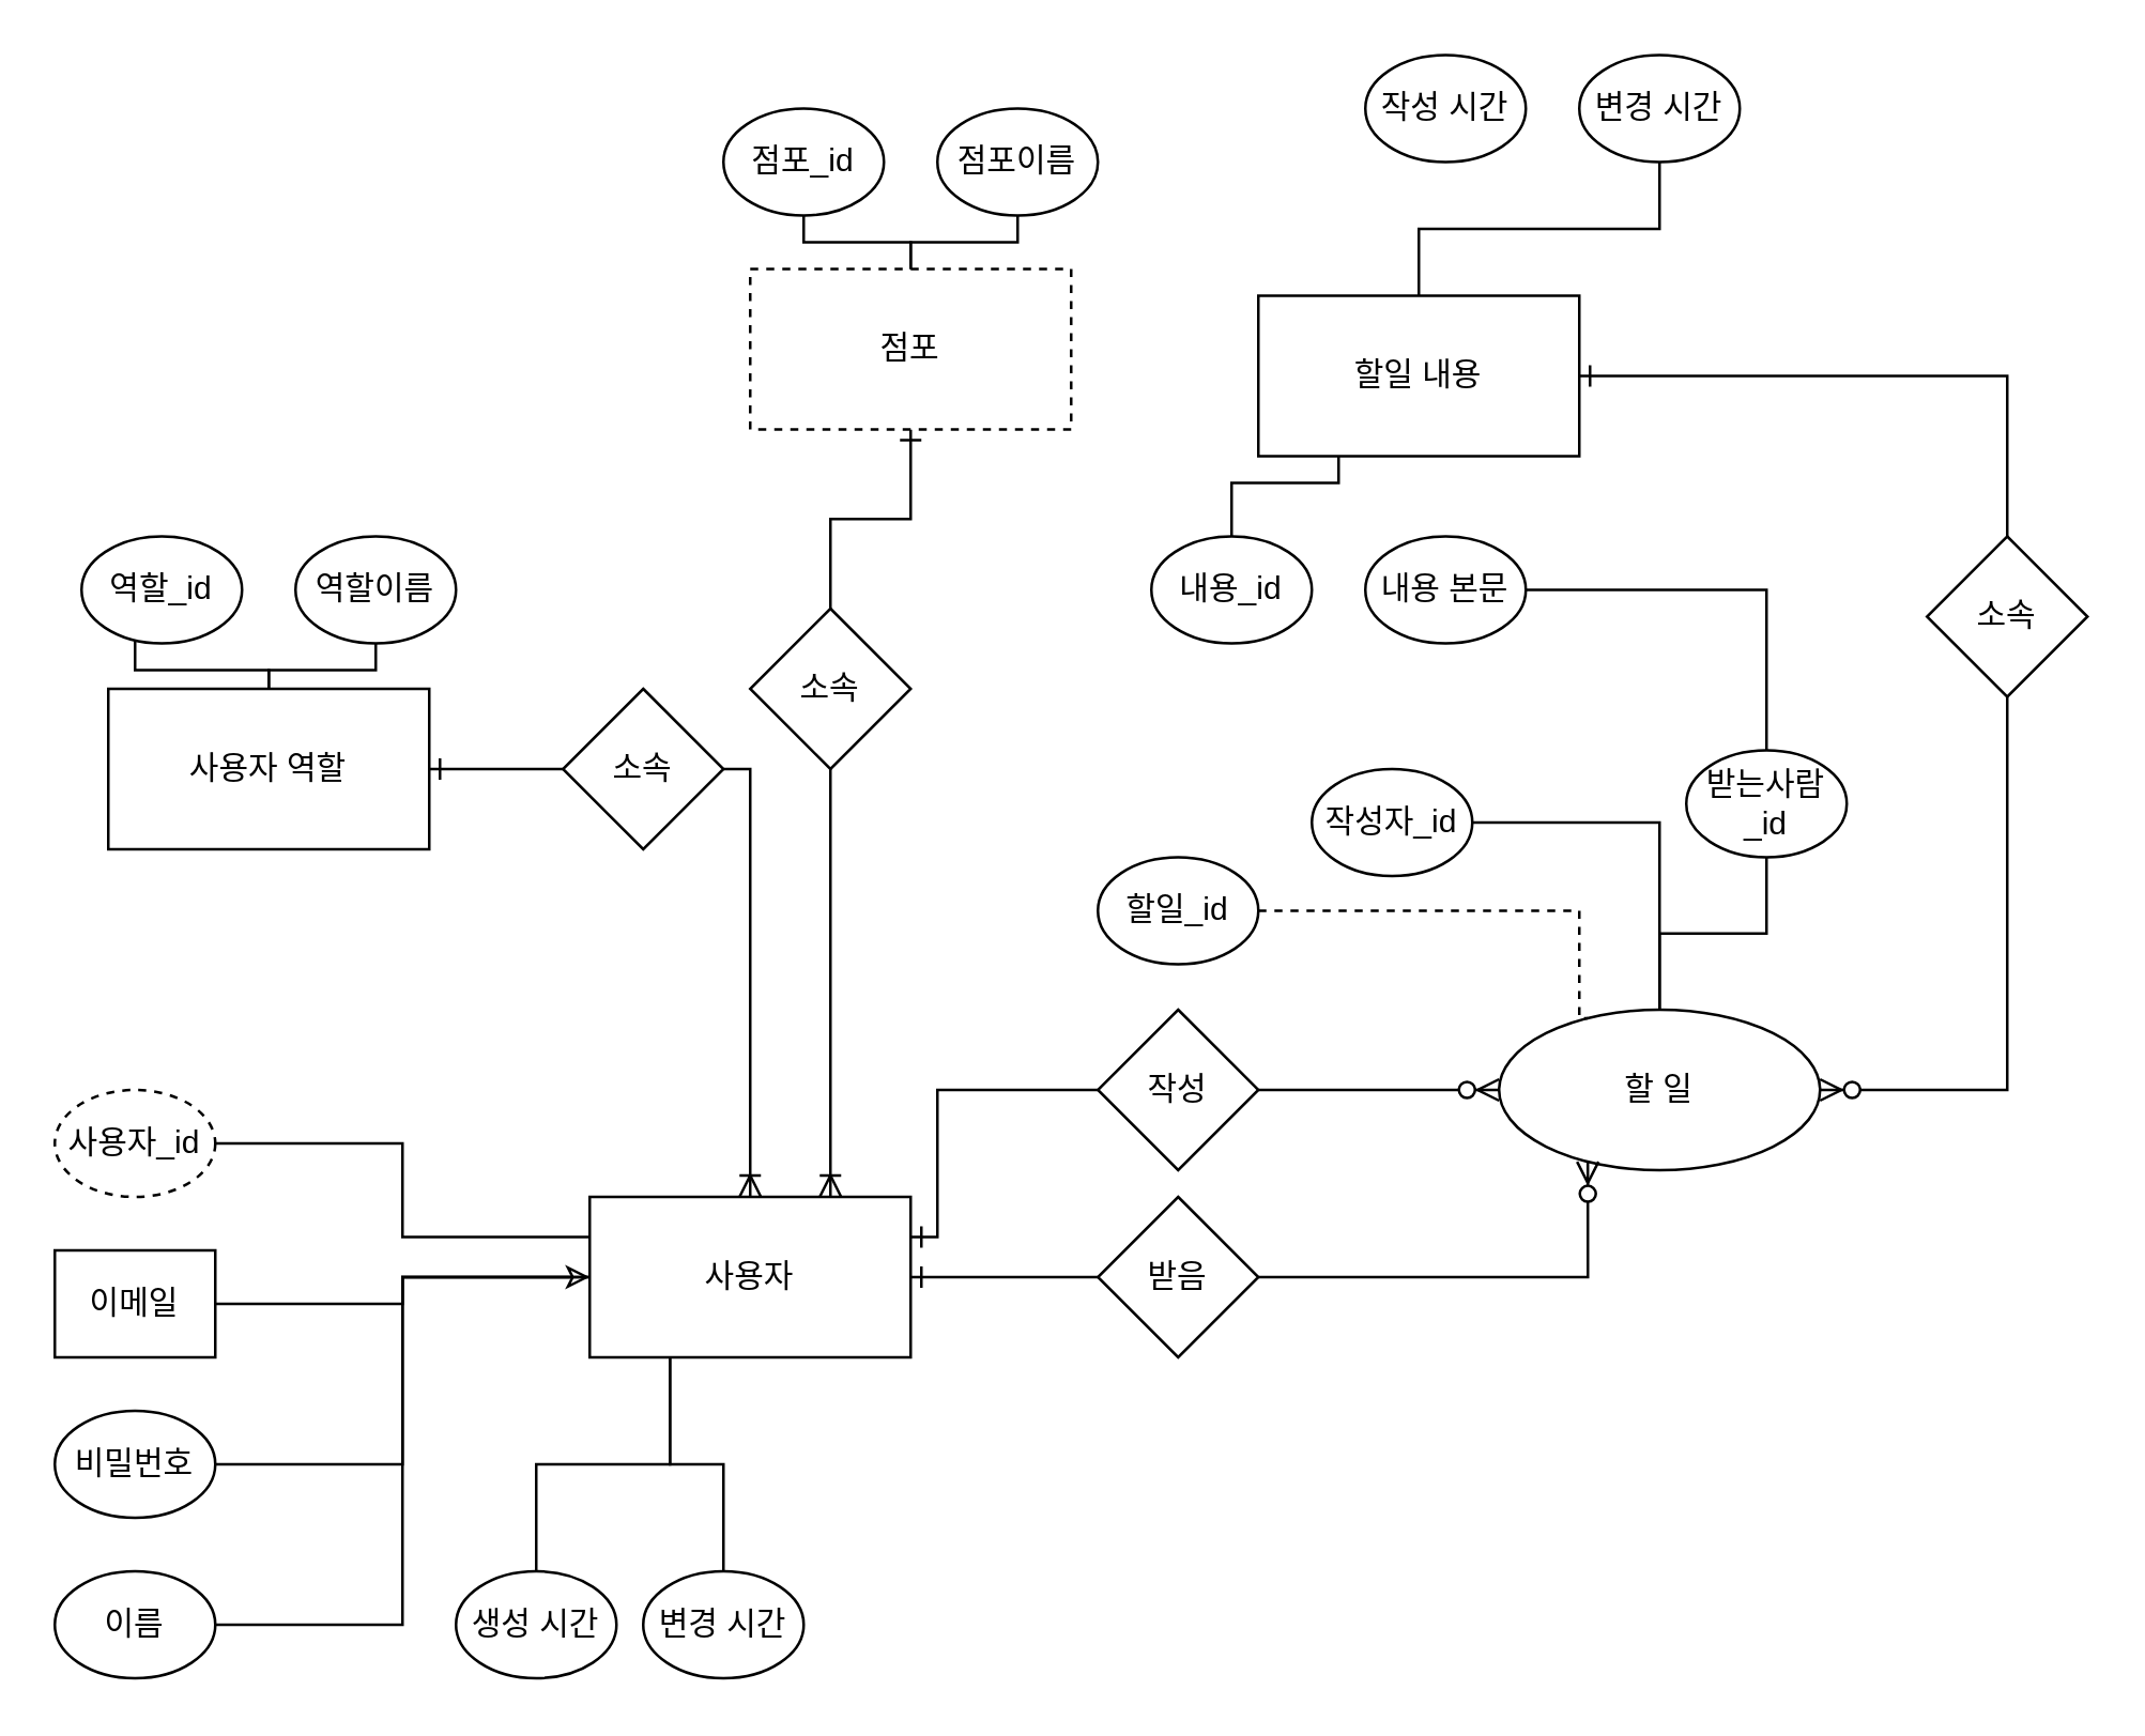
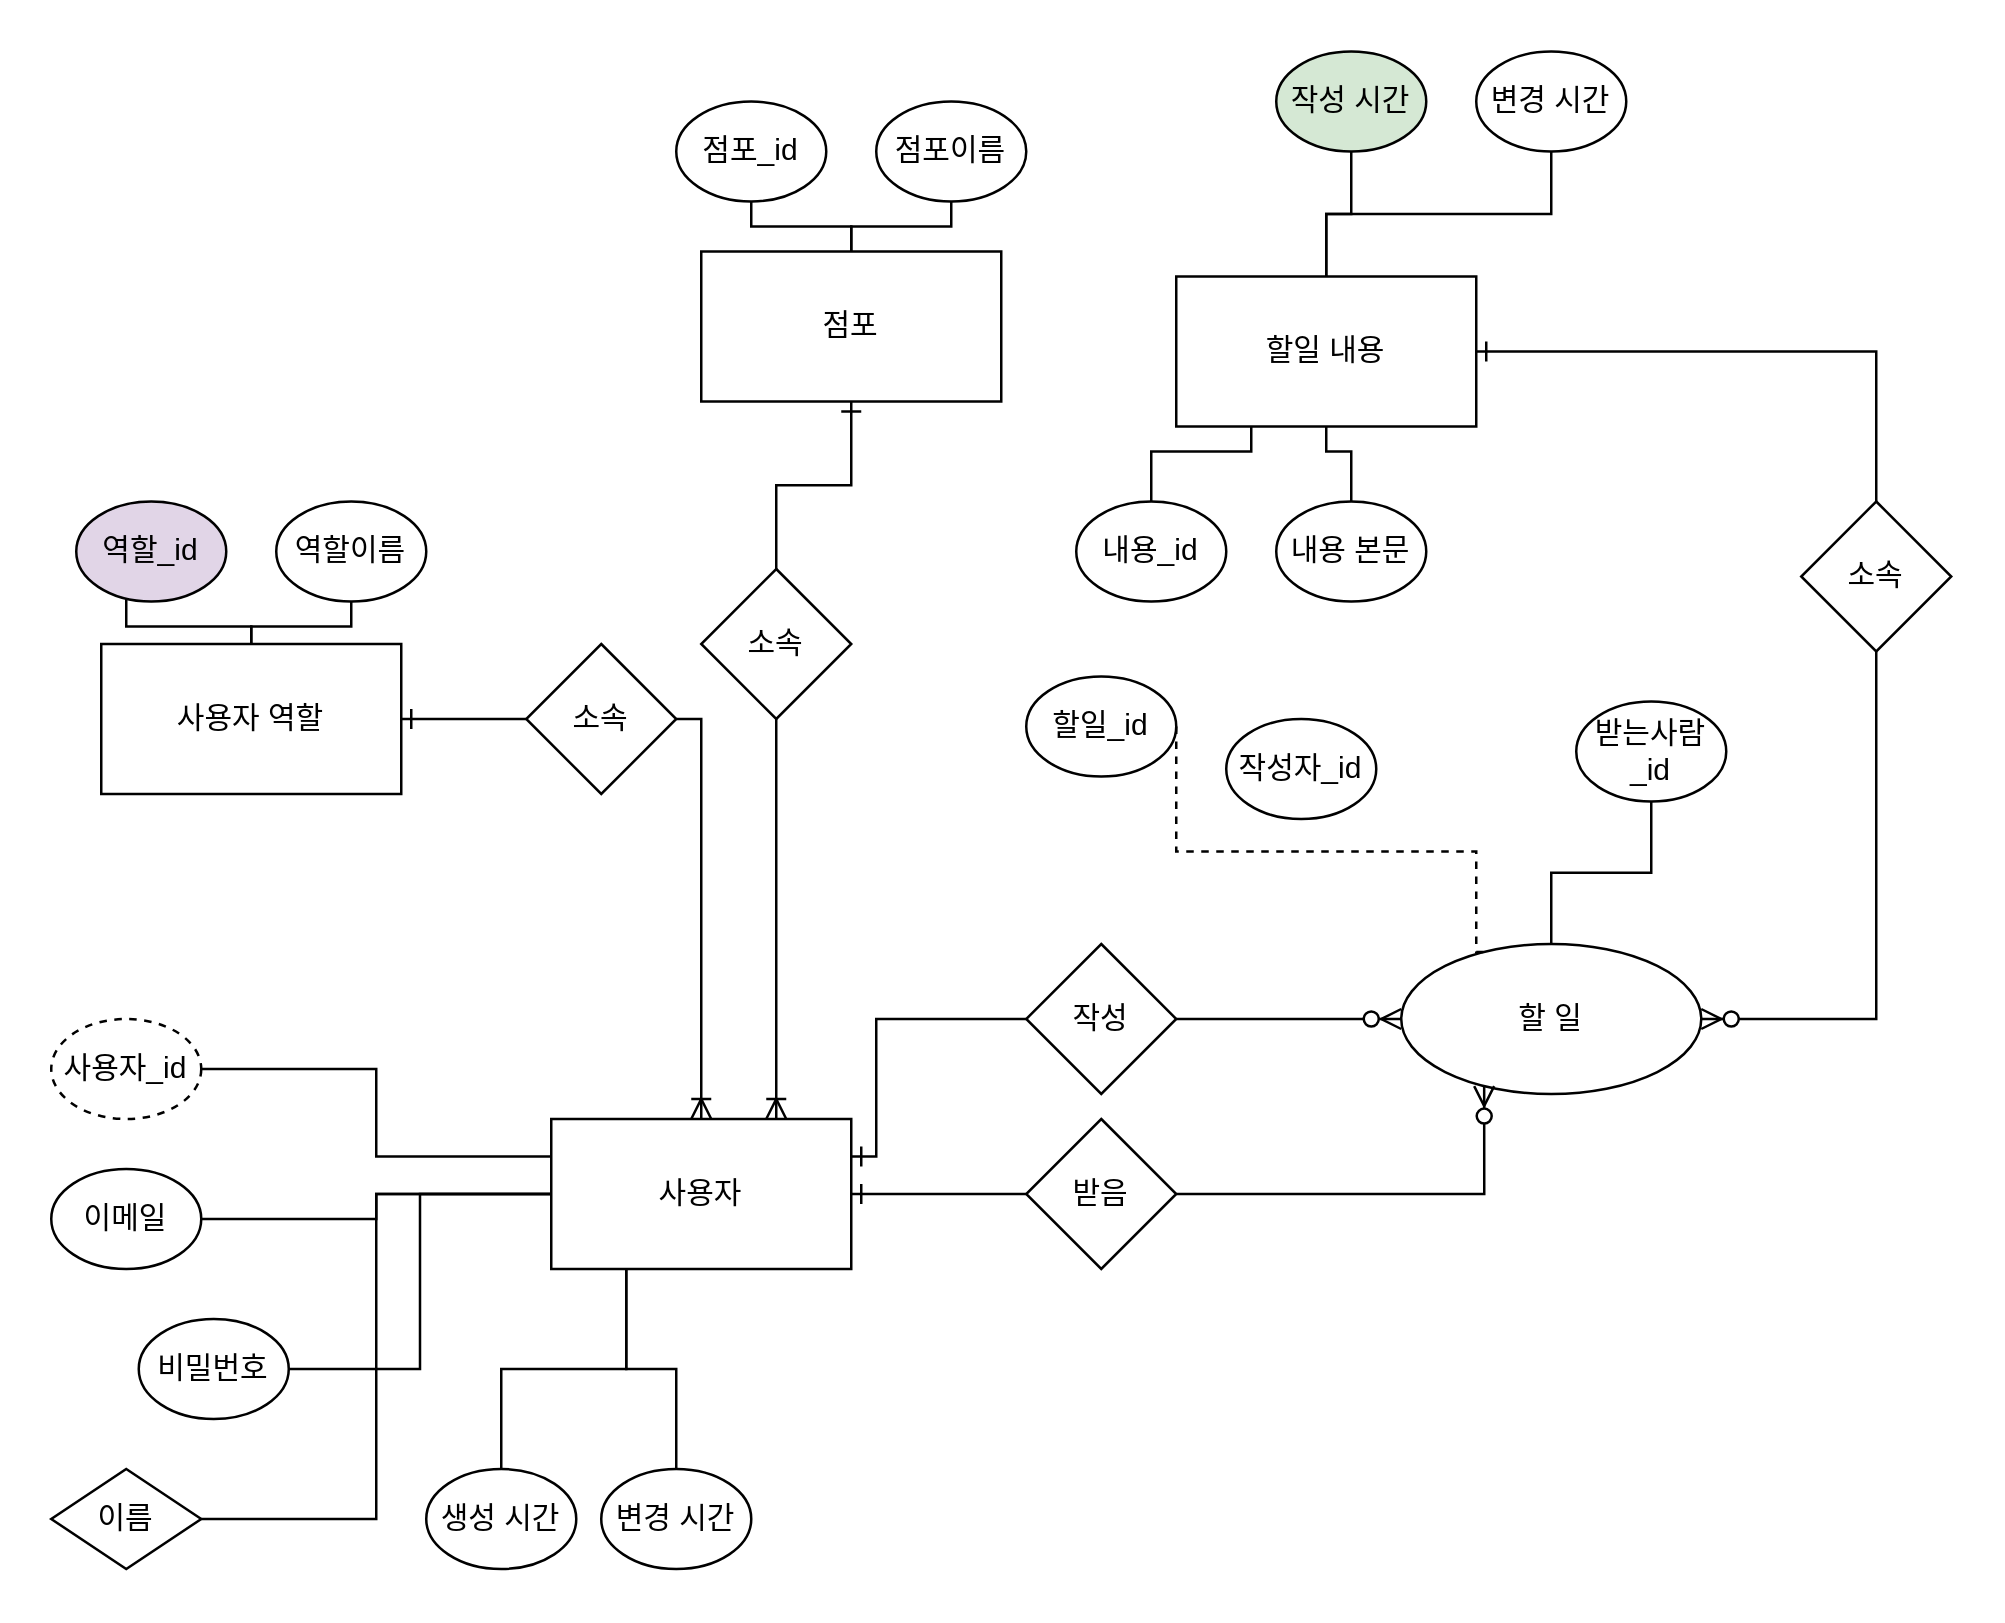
- <mxCell id="29" value="작성 시간" style="ellipse;whiteSpace=wrap;html=1;" vertex="1" parent="1"><mxGeometry x="510" y="20" width="60" height="40" as="geometry" /></mxCell>
+ <mxCell id="29" value="작성 시간" style="ellipse;whiteSpace=wrap;html=1;fillColor=#d5e8d4;" vertex="1" parent="1"><mxGeometry x="510" y="20" width="60" height="40" as="geometry" /></mxCell>
+ <mxCell id="28" style="edgeStyle=orthogonalEdgeStyle;rounded=0;orthogonalLoop=1;jettySize=auto;html=1;entryX=0.5;entryY=0;entryDx=0;entryDy=0;startArrow=none;startFill=0;endArrow=none;endFill=0;" edge="1" parent="1" source="29" target="30"><mxGeometry relative="1" as="geometry" /></mxCell>
- <mxCell id="38" value="점포" style="rounded=0;whiteSpace=wrap;html=1;dashed=1;" vertex="1" parent="1"><mxGeometry x="280" y="100" width="120" height="60" as="geometry" /></mxCell>
+ <mxCell id="38" value="점포" style="rounded=0;whiteSpace=wrap;html=1;" vertex="1" parent="1"><mxGeometry x="280" y="100" width="120" height="60" as="geometry" /></mxCell>
- <mxCell id="18" value="역할_id" style="ellipse;whiteSpace=wrap;html=1;" vertex="1" parent="1"><mxGeometry x="30" y="200" width="60" height="40" as="geometry" /></mxCell>
+ <mxCell id="18" value="역할_id" style="ellipse;whiteSpace=wrap;html=1;fillColor=#e1d5e7;" vertex="1" parent="1"><mxGeometry x="30" y="200" width="60" height="40" as="geometry" /></mxCell>
- <mxCell id="35" style="edgeStyle=orthogonalEdgeStyle;rounded=0;orthogonalLoop=1;jettySize=auto;html=1;startArrow=none;startFill=0;endArrow=none;endFill=0;" edge="1" parent="1" source="36" target="27"><mxGeometry relative="1" as="geometry" /></mxCell>
+ <mxCell id="35" style="edgeStyle=orthogonalEdgeStyle;rounded=0;orthogonalLoop=1;jettySize=auto;html=1;entryX=0.5;entryY=1;entryDx=0;entryDy=0;startArrow=none;startFill=0;endArrow=none;endFill=0;" edge="1" parent="1" source="36" target="30"><mxGeometry relative="1" as="geometry" /></mxCell>
- <mxCell id="24" style="edgeStyle=orthogonalEdgeStyle;rounded=0;orthogonalLoop=1;jettySize=auto;html=1;entryX=0.5;entryY=0;entryDx=0;entryDy=0;startArrow=none;startFill=0;endArrow=none;endFill=0;" edge="1" parent="1" source="25" target="21"><mxGeometry relative="1" as="geometry" /></mxCell>
- <mxCell id="23" value="할일_id" style="ellipse;whiteSpace=wrap;html=1;" vertex="1" parent="1"><mxGeometry x="410" y="320" width="60" height="40" as="geometry" /></mxCell>
+ <mxCell id="23" value="할일_id" style="ellipse;whiteSpace=wrap;html=1;" vertex="1" parent="1"><mxGeometry x="410" y="270" width="60" height="40" as="geometry" /></mxCell>
- <mxCell id="6" value="이메일" style="whiteSpace=wrap;html=1;rounded=0;" vertex="1" parent="1"><mxGeometry x="20" y="467" width="60" height="40" as="geometry" /></mxCell>
+ <mxCell id="6" value="이메일" style="ellipse;whiteSpace=wrap;html=1;" vertex="1" parent="1"><mxGeometry x="20" y="467" width="60" height="40" as="geometry" /></mxCell>
- <mxCell id="5" style="edgeStyle=orthogonalEdgeStyle;rounded=0;orthogonalLoop=1;jettySize=auto;html=1;entryX=0;entryY=0.5;entryDx=0;entryDy=0;endArrow=classic;endFill=0;" edge="1" parent="1" source="6" target="2"><mxGeometry relative="1" as="geometry" /></mxCell>
+ <mxCell id="5" style="edgeStyle=orthogonalEdgeStyle;rounded=0;orthogonalLoop=1;jettySize=auto;html=1;entryX=0;entryY=0.5;entryDx=0;entryDy=0;endArrow=none;endFill=0;" edge="1" parent="1" source="6" target="2"><mxGeometry relative="1" as="geometry" /></mxCell>
- <mxCell id="8" value="비밀번호" style="ellipse;whiteSpace=wrap;html=1;" vertex="1" parent="1"><mxGeometry x="20" y="527" width="60" height="40" as="geometry" /></mxCell>
+ <mxCell id="8" value="비밀번호" style="ellipse;whiteSpace=wrap;html=1;" vertex="1" parent="1"><mxGeometry x="55" y="527" width="60" height="40" as="geometry" /></mxCell>
- <mxCell id="10" value="이름" style="ellipse;whiteSpace=wrap;html=1;" vertex="1" parent="1"><mxGeometry x="20" y="587" width="60" height="40" as="geometry" /></mxCell>
+ <mxCell id="10" value="이름" style="rhombus;whiteSpace=wrap;html=1;" vertex="1" parent="1"><mxGeometry x="20" y="587" width="60" height="40" as="geometry" /></mxCell>
